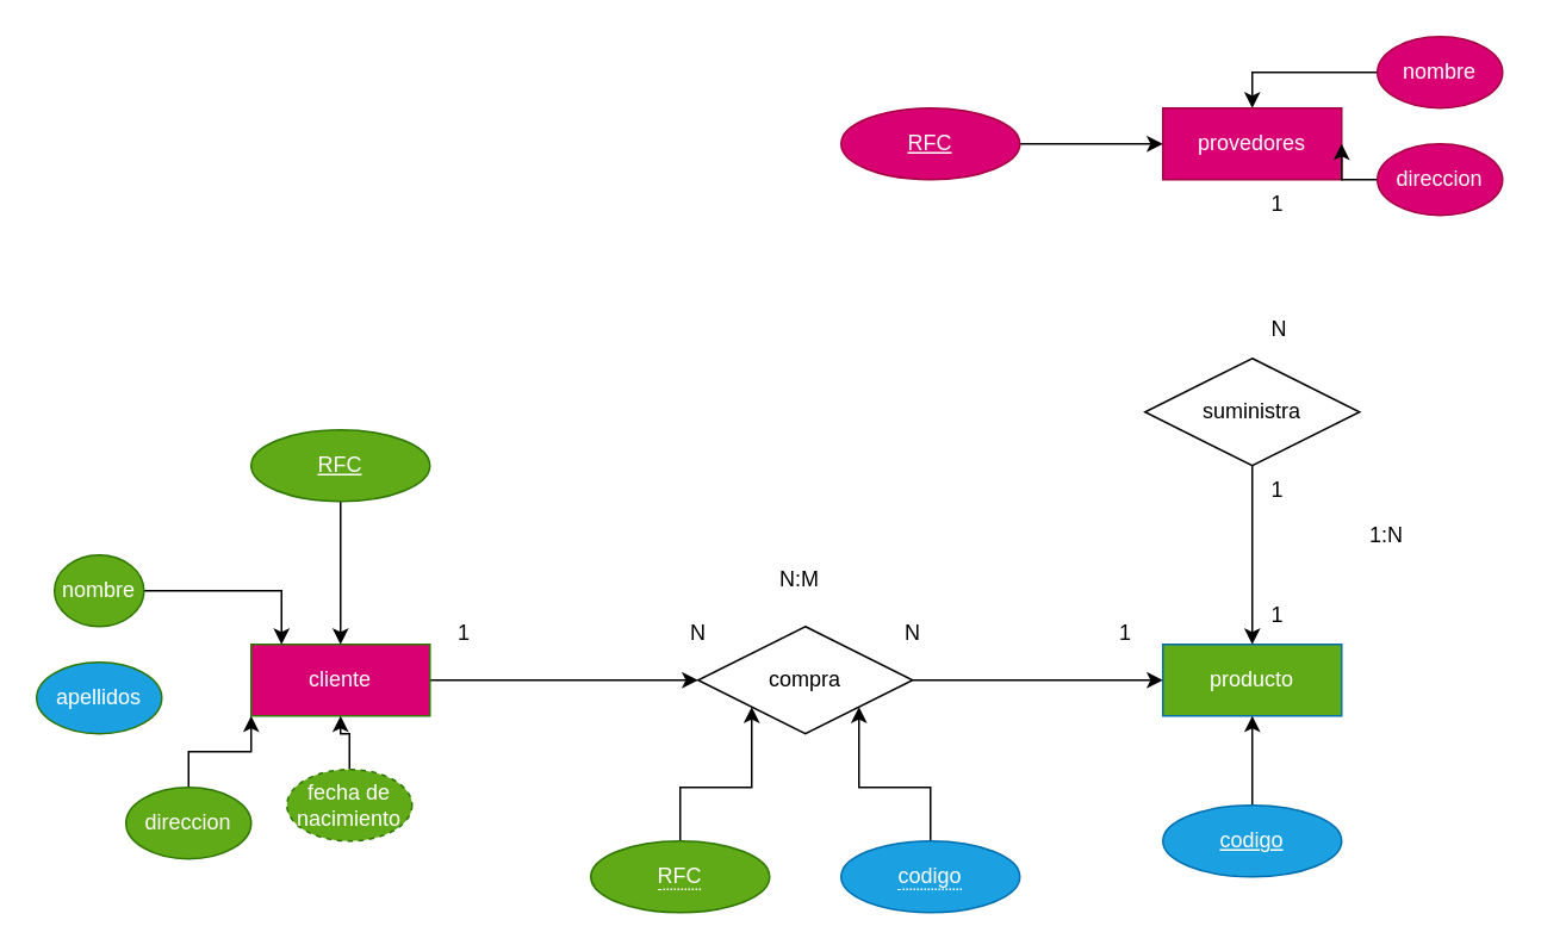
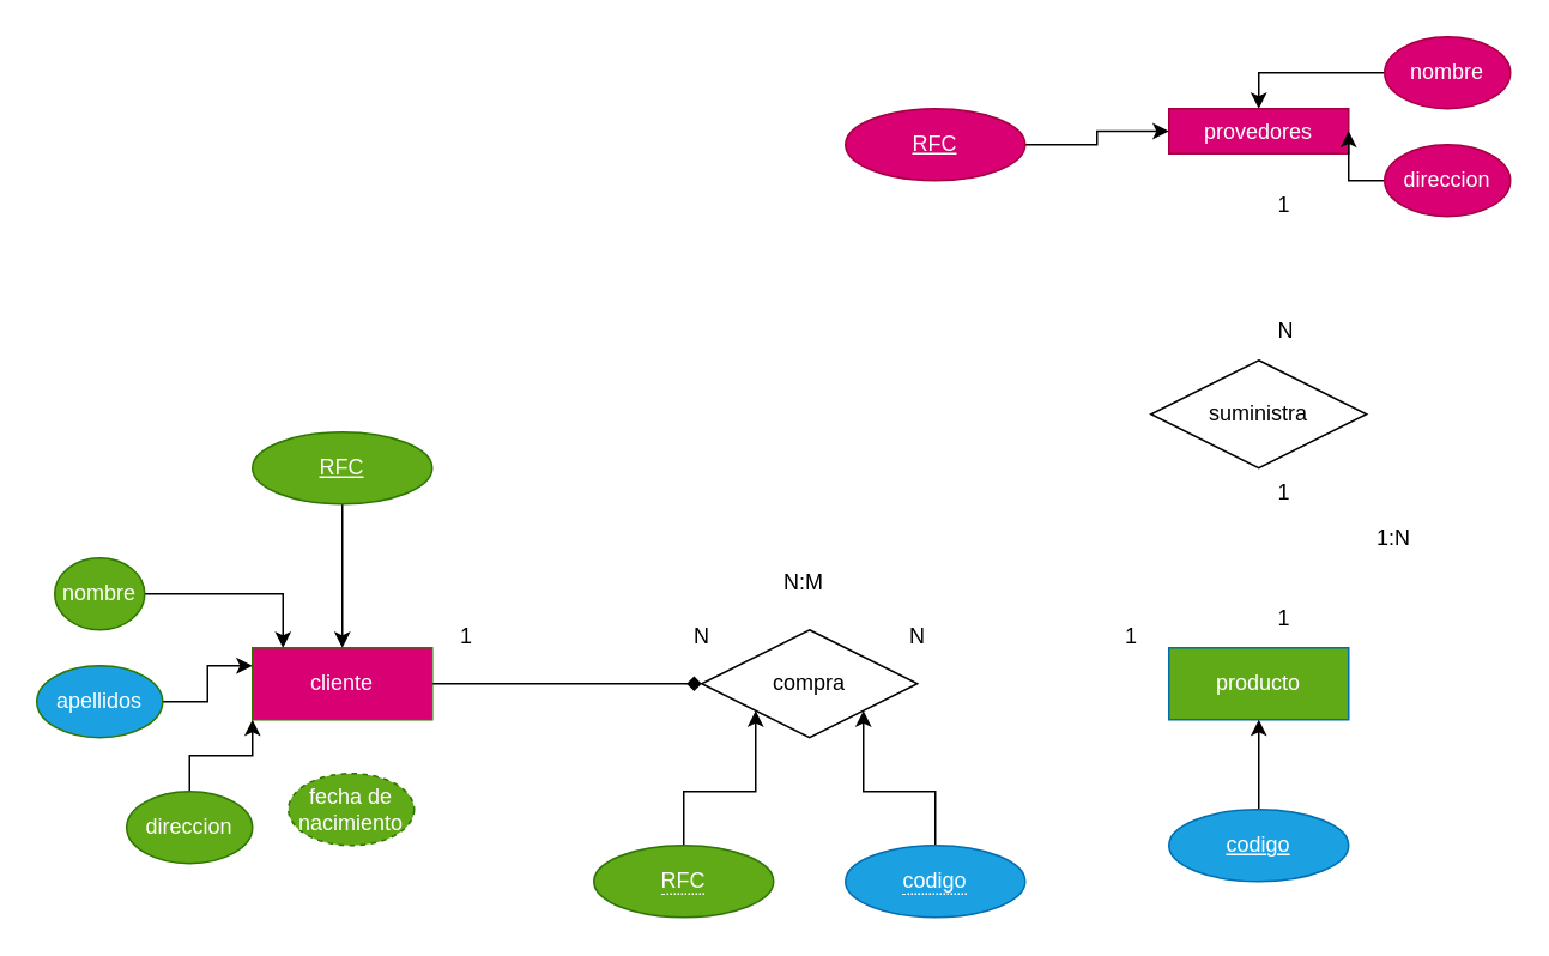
- <mxCell id="4" value="provedores" style="whiteSpace=wrap;html=1;align=center;fillColor=#d80073;fontColor=#ffffff;strokeColor=#A50040;" vertex="1" parent="1"><mxGeometry x="650" y="60" width="100" height="40" as="geometry" /></mxCell>
+ <mxCell id="4" value="provedores" style="whiteSpace=wrap;html=1;align=center;fillColor=#d80073;fontColor=#ffffff;strokeColor=#A50040;" vertex="1" parent="1"><mxGeometry x="650" y="60" width="100" height="25" as="geometry" /></mxCell>
- <mxCell id="6" style="edgeStyle=orthogonalEdgeStyle;rounded=0;orthogonalLoop=1;jettySize=auto;html=1;entryX=0.5;entryY=0;entryDx=0;entryDy=0;" edge="1" parent="1" source="7" target="5"><mxGeometry relative="1" as="geometry" /></mxCell>
- <mxCell id="2" style="edgeStyle=orthogonalEdgeStyle;rounded=0;orthogonalLoop=1;jettySize=auto;html=1;entryX=0;entryY=0.5;entryDx=0;entryDy=0;" edge="1" parent="1" source="3" target="9"><mxGeometry relative="1" as="geometry" /></mxCell>
+ <mxCell id="2" style="edgeStyle=orthogonalEdgeStyle;rounded=0;orthogonalLoop=1;jettySize=auto;html=1;entryX=0;entryY=0.5;entryDx=0;entryDy=0;endArrow=diamond;" edge="1" parent="1" source="3" target="9"><mxGeometry relative="1" as="geometry" /></mxCell>
- <mxCell id="8" style="edgeStyle=orthogonalEdgeStyle;rounded=0;orthogonalLoop=1;jettySize=auto;html=1;entryX=0;entryY=0.5;entryDx=0;entryDy=0;" edge="1" parent="1" source="9" target="5"><mxGeometry relative="1" as="geometry" /></mxCell>
+ <mxCell id="25" style="edgeStyle=orthogonalEdgeStyle;rounded=0;orthogonalLoop=1;jettySize=auto;html=1;entryX=0;entryY=0.25;entryDx=0;entryDy=0;" edge="1" parent="1" source="26" target="3"><mxGeometry relative="1" as="geometry" /></mxCell>
- <mxCell id="29" style="edgeStyle=orthogonalEdgeStyle;rounded=0;orthogonalLoop=1;jettySize=auto;html=1;entryX=0.5;entryY=1;entryDx=0;entryDy=0;" edge="1" parent="1" source="30" target="3"><mxGeometry relative="1" as="geometry" /></mxCell>
